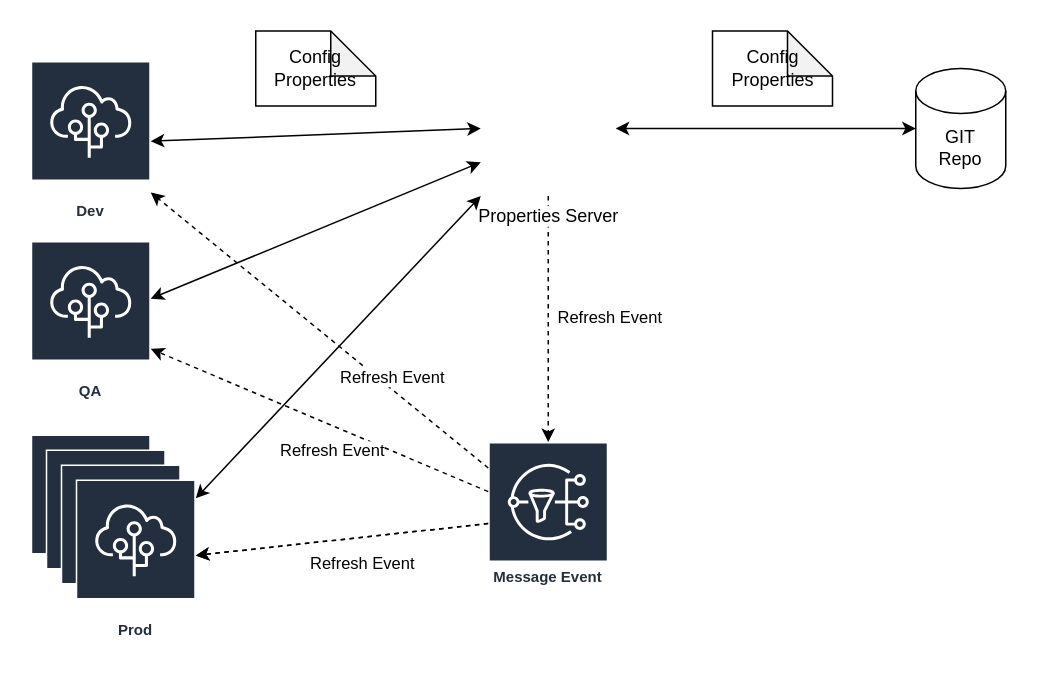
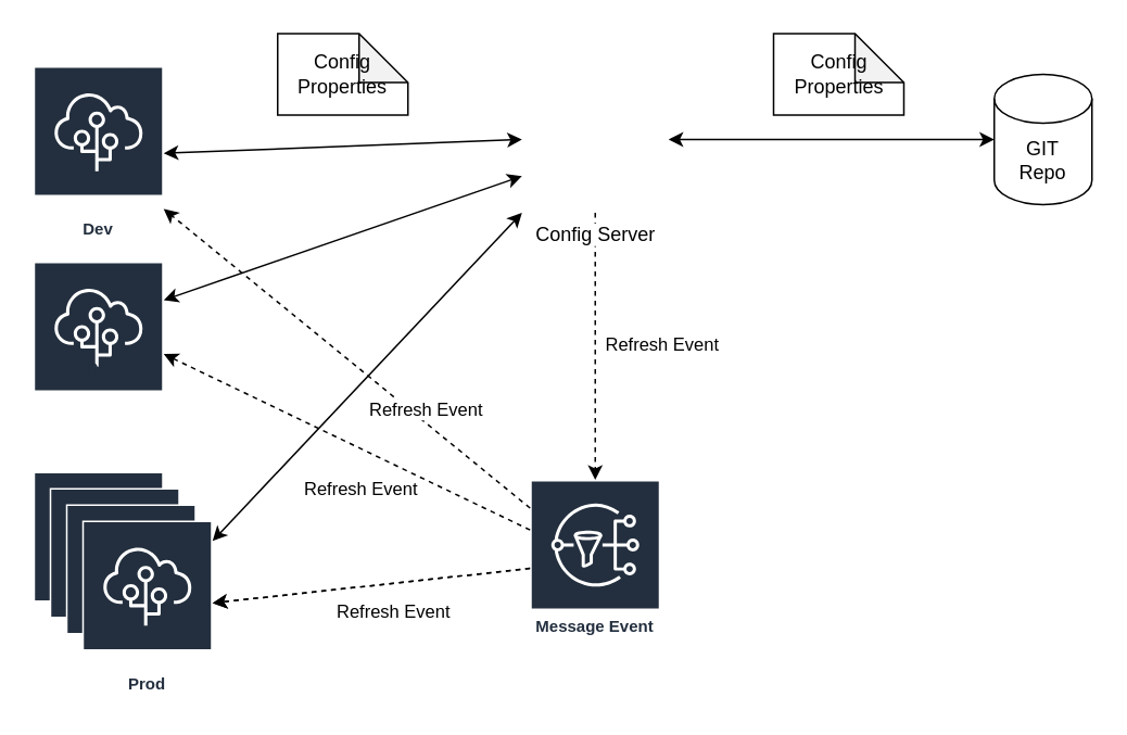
- <mxCell id="16" value="Properties Server" style="shape=image;html=1;verticalAlign=top;verticalLabelPosition=bottom;labelBackgroundColor=#ffffff;imageAspect=0;aspect=fixed;image=https://cdn1.iconfinder.com/data/icons/social-media-2106/24/social_media_social_media_logo_docker-128.png" vertex="1" parent="1"><mxGeometry x="320" y="40" width="90" height="90" as="geometry" /></mxCell>
+ <mxCell id="16" value="Config Server" style="shape=image;html=1;verticalAlign=top;verticalLabelPosition=bottom;labelBackgroundColor=#ffffff;imageAspect=0;aspect=fixed;image=https://cdn1.iconfinder.com/data/icons/social-media-2106/24/social_media_social_media_logo_docker-128.png" vertex="1" parent="1"><mxGeometry x="320" y="40" width="90" height="90" as="geometry" /></mxCell>
- <mxCell id="5" value="QA" style="outlineConnect=0;fontColor=#232F3E;gradientColor=none;strokeColor=#ffffff;fillColor=#232F3E;dashed=0;verticalLabelPosition=middle;verticalAlign=bottom;align=center;html=1;whiteSpace=wrap;fontSize=10;fontStyle=1;spacing=3;shape=mxgraph.aws4.productIcon;prIcon=mxgraph.aws4.elastic_beanstalk;" vertex="1" parent="1"><mxGeometry x="20" y="160" width="80" height="110" as="geometry" /></mxCell>
+ <mxCell id="5" value="QA" style="outlineConnect=0;fontColor=#232F3E;gradientColor=none;strokeColor=#ffffff;fillColor=#232F3E;dashed=0;verticalLabelPosition=middle;verticalAlign=bottom;align=center;html=1;whiteSpace=wrap;fontSize=10;fontStyle=1;spacing=3;shape=mxgraph.aws4.productIcon;prIcon=mxgraph.aws4.elastic_beanstalk;" vertex="1" parent="1"><mxGeometry x="20" y="160" width="80" height="75" as="geometry" /></mxCell>
